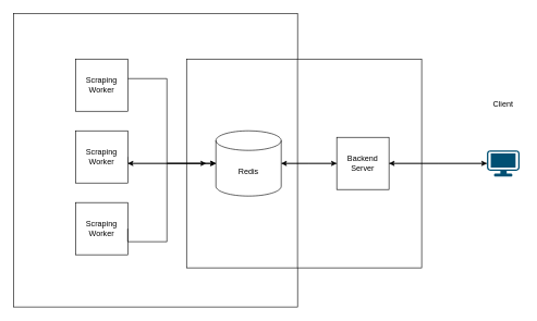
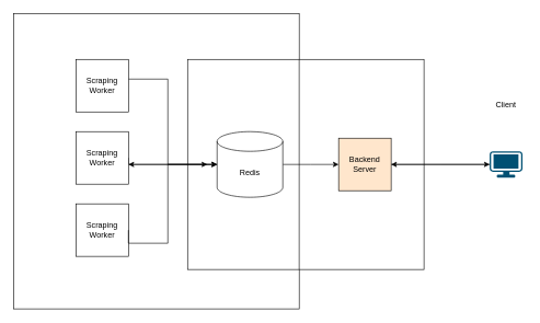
- <mxCell id="14" style="edgeStyle=orthogonalEdgeStyle;rounded=0;orthogonalLoop=1;jettySize=auto;html=1;entryX=1;entryY=0.5;entryDx=0;entryDy=0;entryPerimeter=0;" edge="1" parent="1" source="13" target="10"><mxGeometry relative="1" as="geometry" /></mxCell>
- <mxCell id="13" value="Backend&lt;br&gt;Server" style="whiteSpace=wrap;html=1;aspect=fixed;" vertex="1" parent="1"><mxGeometry x="515" y="210" width="80" height="80" as="geometry" /></mxCell>
+ <mxCell id="13" value="Backend&lt;br&gt;Server" style="whiteSpace=wrap;html=1;aspect=fixed;fillColor=#ffe6cc;" vertex="1" parent="1"><mxGeometry x="515" y="210" width="80" height="80" as="geometry" /></mxCell>
